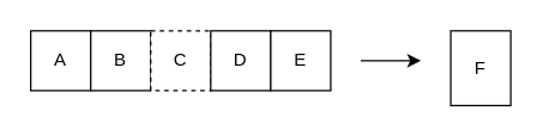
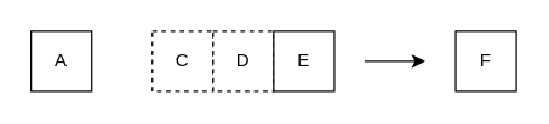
- <mxCell id="3" value="B" style="rounded=0;whiteSpace=wrap;html=1;" vertex="1" parent="1"><mxGeometry x="60" y="20" width="40" height="40" as="geometry" /></mxCell>
- <mxCell id="5" value="D" style="rounded=0;whiteSpace=wrap;html=1;" vertex="1" parent="1"><mxGeometry x="140" y="20" width="40" height="40" as="geometry" /></mxCell>
+ <mxCell id="5" value="D" style="rounded=0;whiteSpace=wrap;html=1;dashed=1;" vertex="1" parent="1"><mxGeometry x="140" y="20" width="40" height="40" as="geometry" /></mxCell>
- <mxCell id="8" value="F" style="rounded=0;whiteSpace=wrap;html=1;" vertex="1" parent="1"><mxGeometry x="300" y="20" width="40" height="50" as="geometry" /></mxCell>
+ <mxCell id="8" value="F" style="rounded=0;whiteSpace=wrap;html=1;" vertex="1" parent="1"><mxGeometry x="300" y="20" width="40" height="40" as="geometry" /></mxCell>
